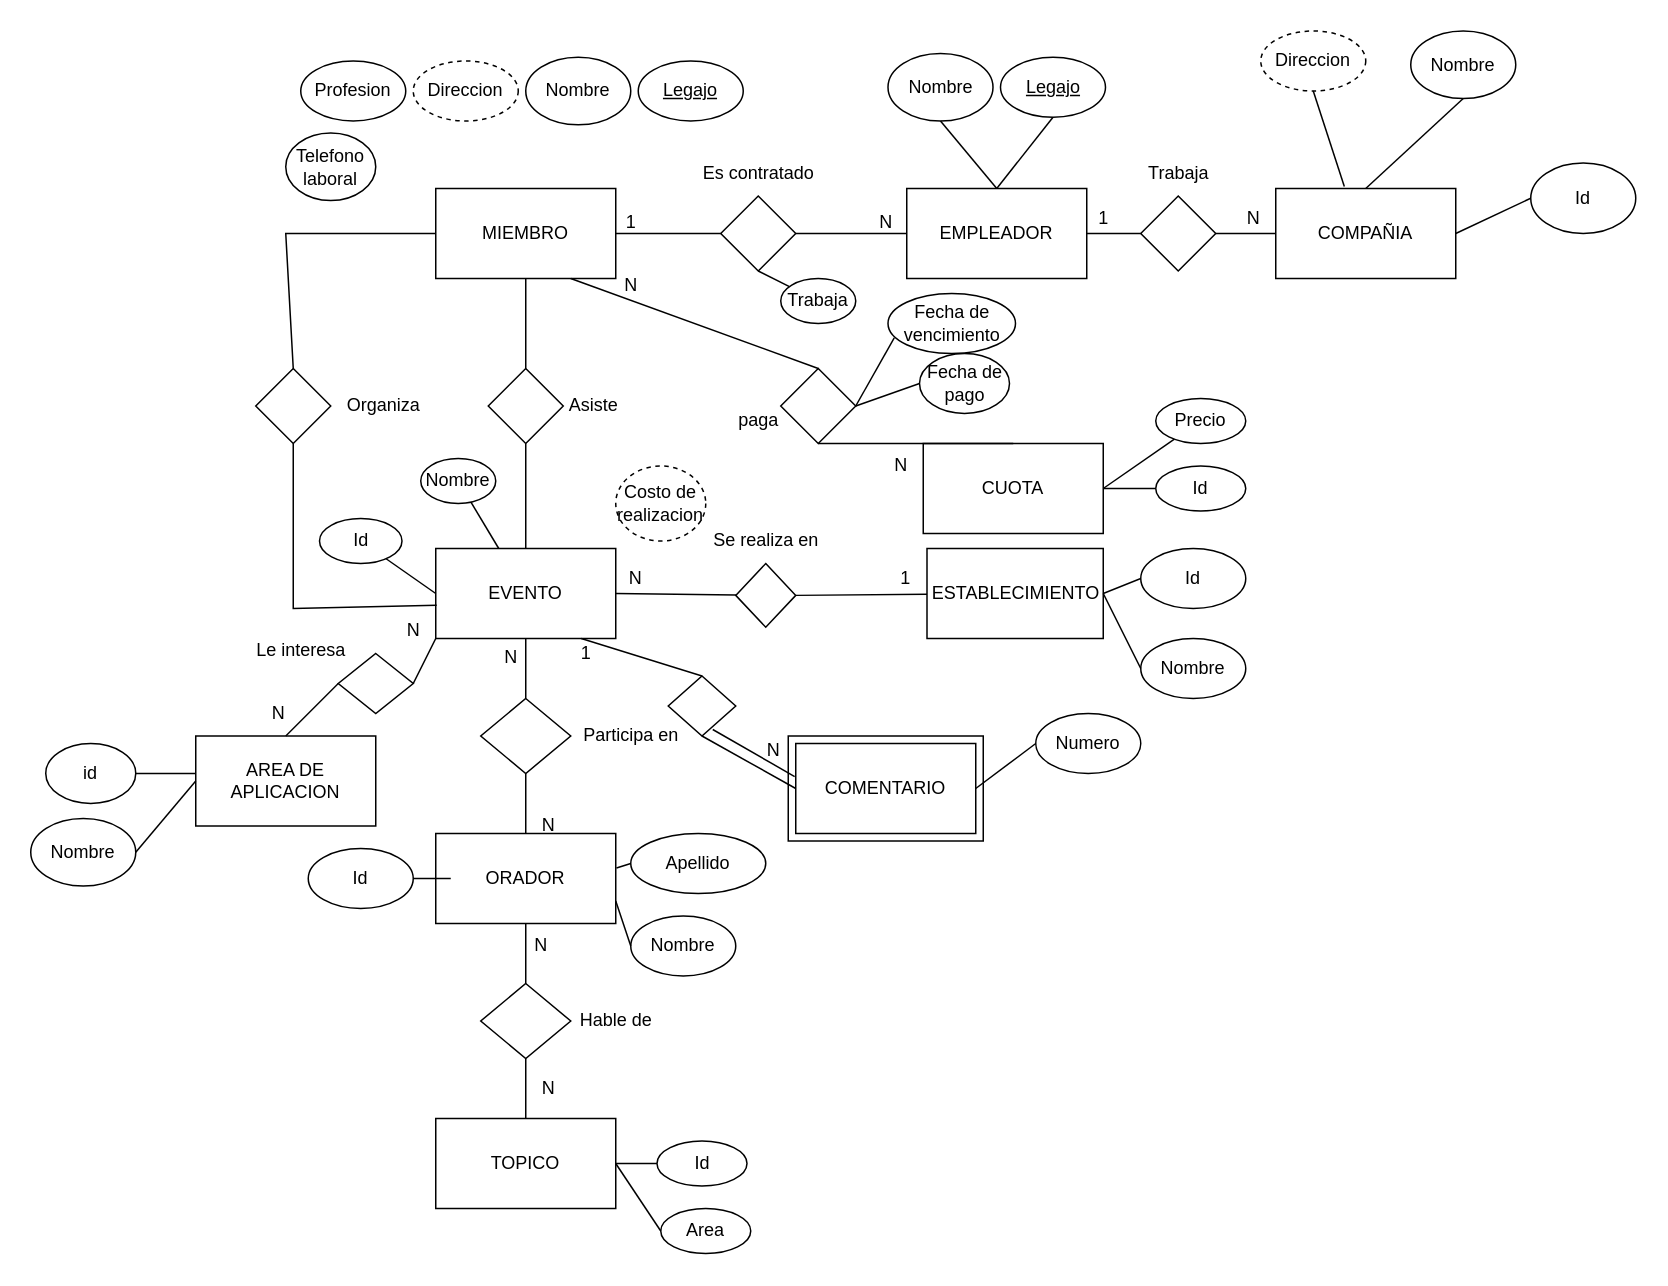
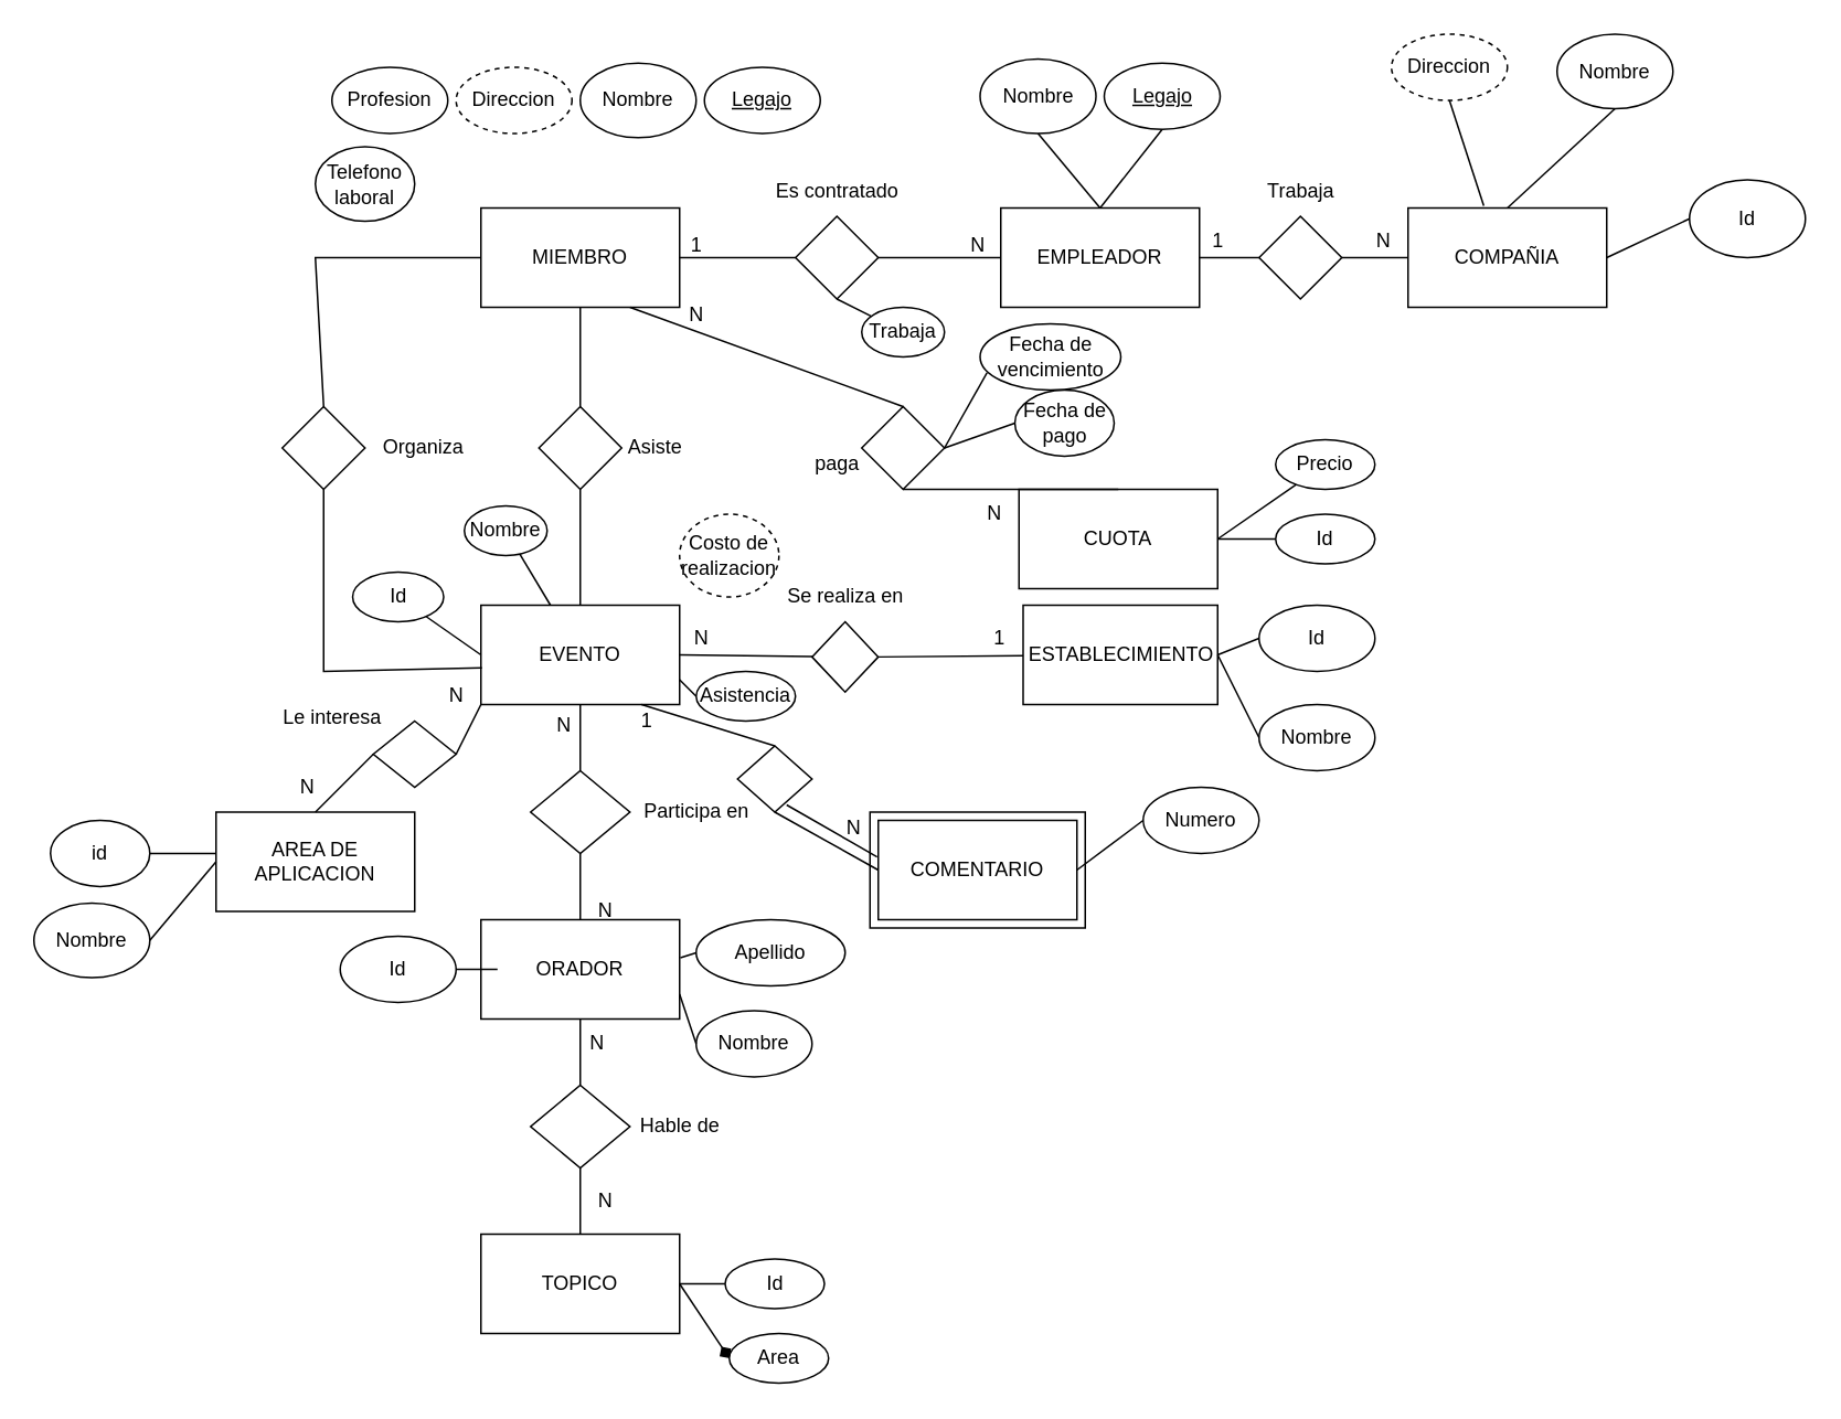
+ <mxCell id="66" value="" style="endArrow=none;html=1;rounded=0;exitX=1;exitY=0.75;exitDx=0;exitDy=0;entryX=0;entryY=0.5;entryDx=0;entryDy=0;" edge="1" parent="1" source="9" target="64"><mxGeometry width="50" height="50" relative="1" as="geometry"><mxPoint x="470" y="455" as="sourcePoint" /><mxPoint x="520" y="405" as="targetPoint" /></mxGeometry></mxCell>
+ <mxCell id="64" value="Asistencia" style="ellipse;whiteSpace=wrap;html=1;" vertex="1" parent="1"><mxGeometry x="420" y="405" width="60" height="30" as="geometry" /></mxCell>
- <mxCell id="97" value="" style="endArrow=none;html=1;rounded=0;exitX=1;exitY=0.5;exitDx=0;exitDy=0;entryX=0;entryY=0.5;entryDx=0;entryDy=0;" edge="1" parent="1" source="13" target="96"><mxGeometry width="50" height="50" relative="1" as="geometry"><mxPoint x="740" y="585" as="sourcePoint" /><mxPoint x="790" y="535" as="targetPoint" /></mxGeometry></mxCell>
+ <mxCell id="97" value="" style="endArrow=diamond;html=1;rounded=0;exitX=1;exitY=0.5;exitDx=0;exitDy=0;entryX=0;entryY=0.5;entryDx=0;entryDy=0;" edge="1" parent="1" source="13" target="96"><mxGeometry width="50" height="50" relative="1" as="geometry"><mxPoint x="740" y="585" as="sourcePoint" /><mxPoint x="790" y="535" as="targetPoint" /></mxGeometry></mxCell>
